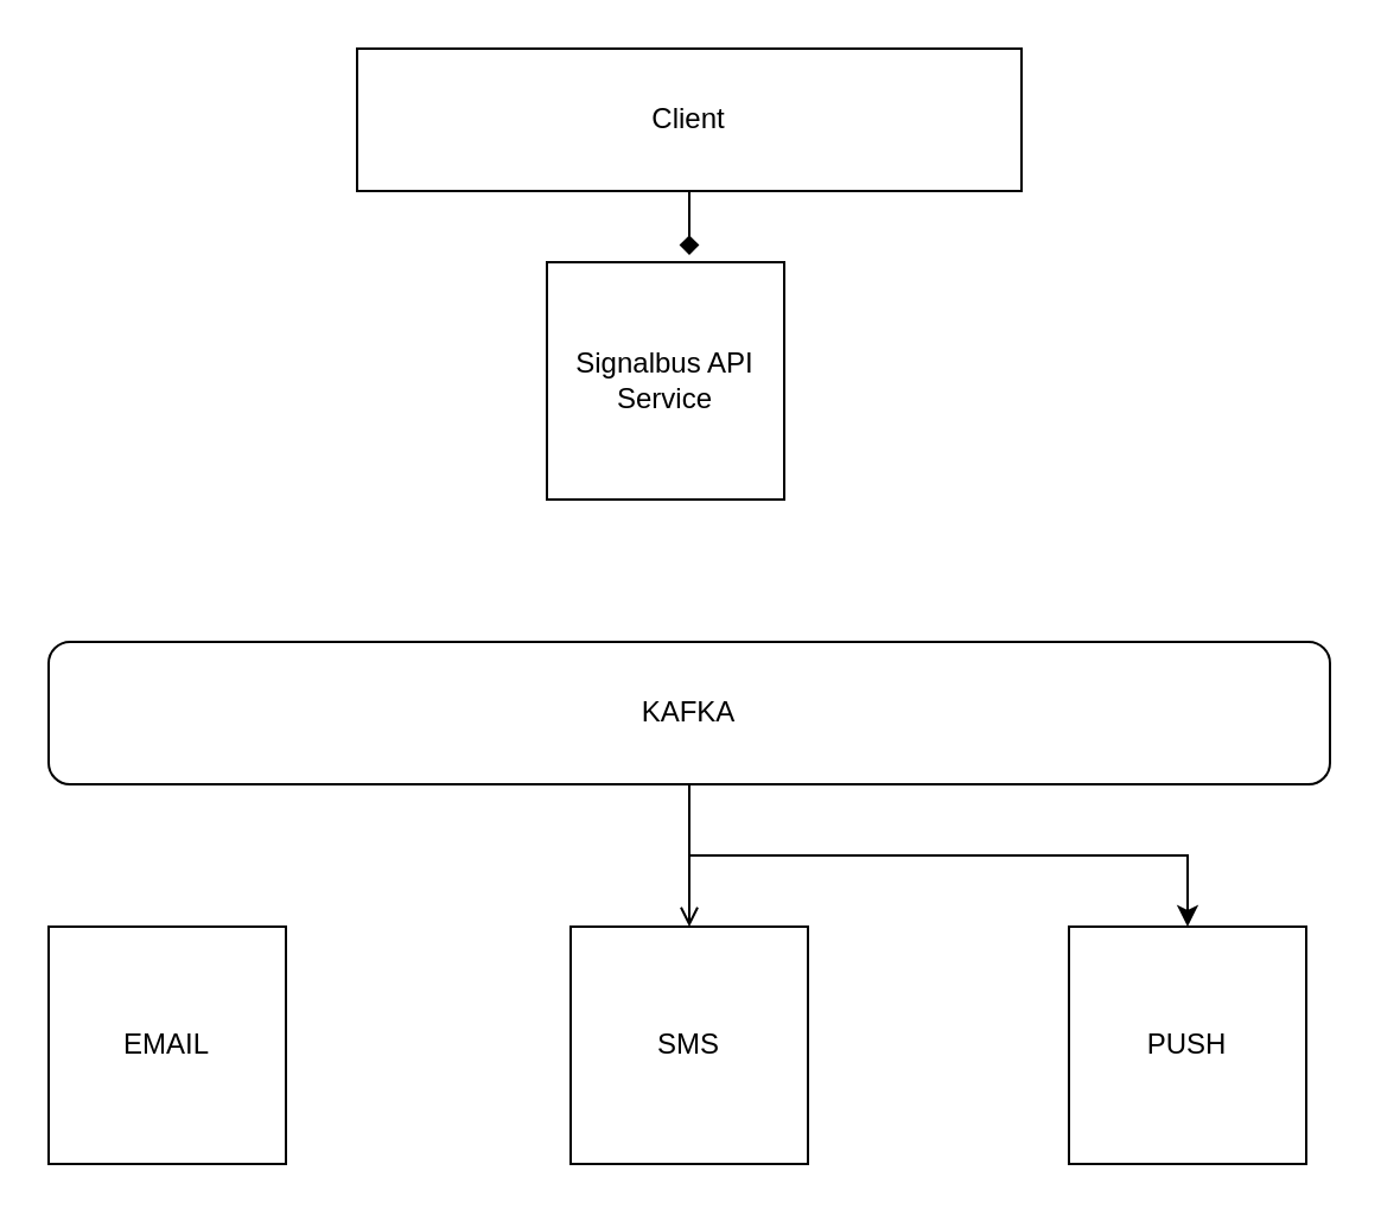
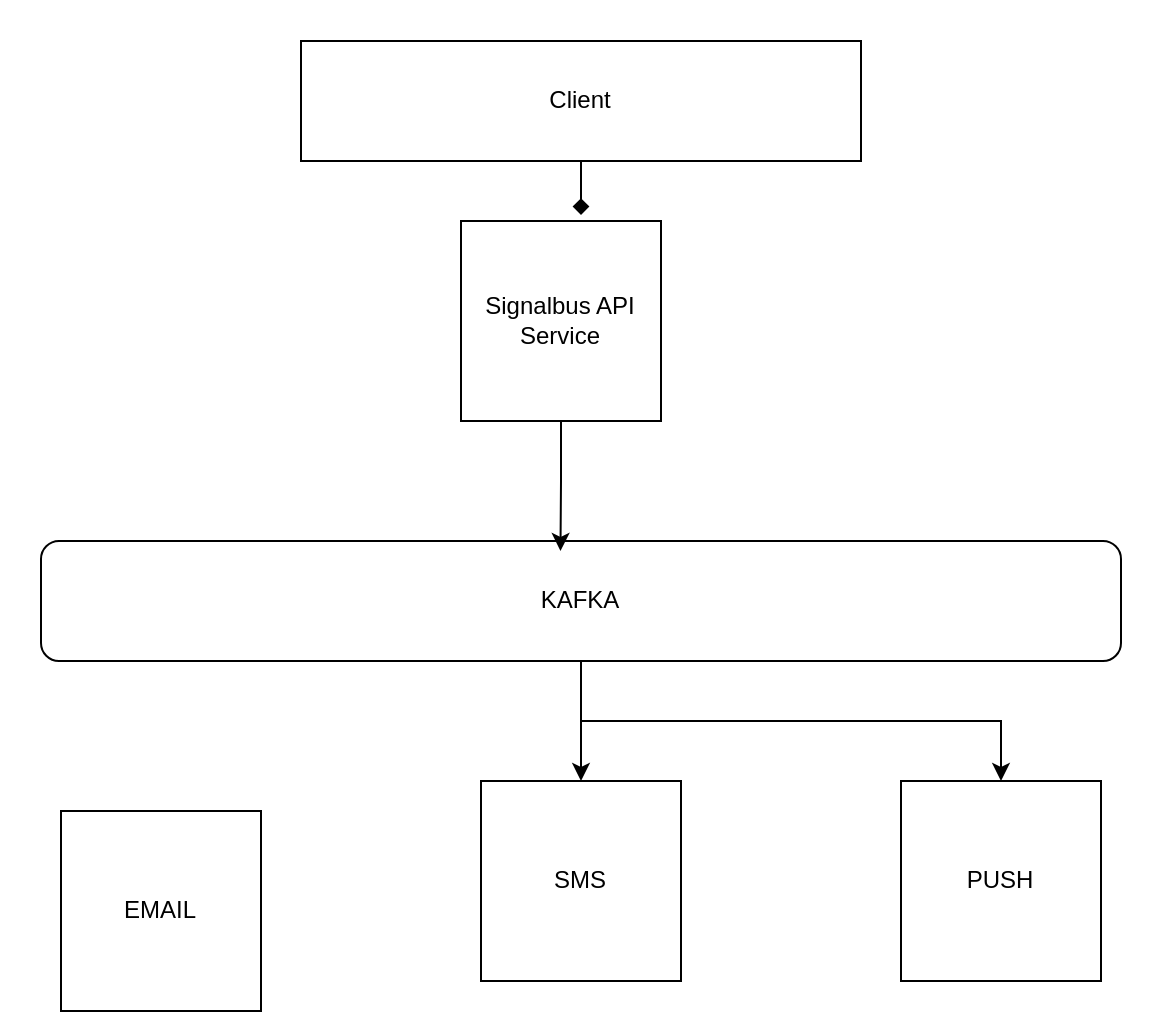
+ <mxCell id="11" style="edgeStyle=orthogonalEdgeStyle;rounded=0;orthogonalLoop=1;jettySize=auto;html=1;exitX=0.5;exitY=1;exitDx=0;exitDy=0;entryX=0.481;entryY=0.083;entryDx=0;entryDy=0;entryPerimeter=0;" edge="1" parent="1" source="3" target="8"><mxGeometry relative="1" as="geometry" /></mxCell>
- <mxCell id="6" style="edgeStyle=orthogonalEdgeStyle;rounded=0;orthogonalLoop=1;jettySize=auto;html=1;endArrow=open;" edge="1" parent="1" source="8" target="5"><mxGeometry relative="1" as="geometry" /></mxCell>
+ <mxCell id="6" style="edgeStyle=orthogonalEdgeStyle;rounded=0;orthogonalLoop=1;jettySize=auto;html=1;" edge="1" parent="1" source="8" target="5"><mxGeometry relative="1" as="geometry" /></mxCell>
- <mxCell id="2" value="EMAIL" style="whiteSpace=wrap;html=1;aspect=fixed;" vertex="1" parent="1"><mxGeometry x="20" y="390" width="100" height="100" as="geometry" /></mxCell>
+ <mxCell id="2" value="EMAIL" style="whiteSpace=wrap;html=1;aspect=fixed;" vertex="1" parent="1"><mxGeometry x="30" y="405" width="100" height="100" as="geometry" /></mxCell>
